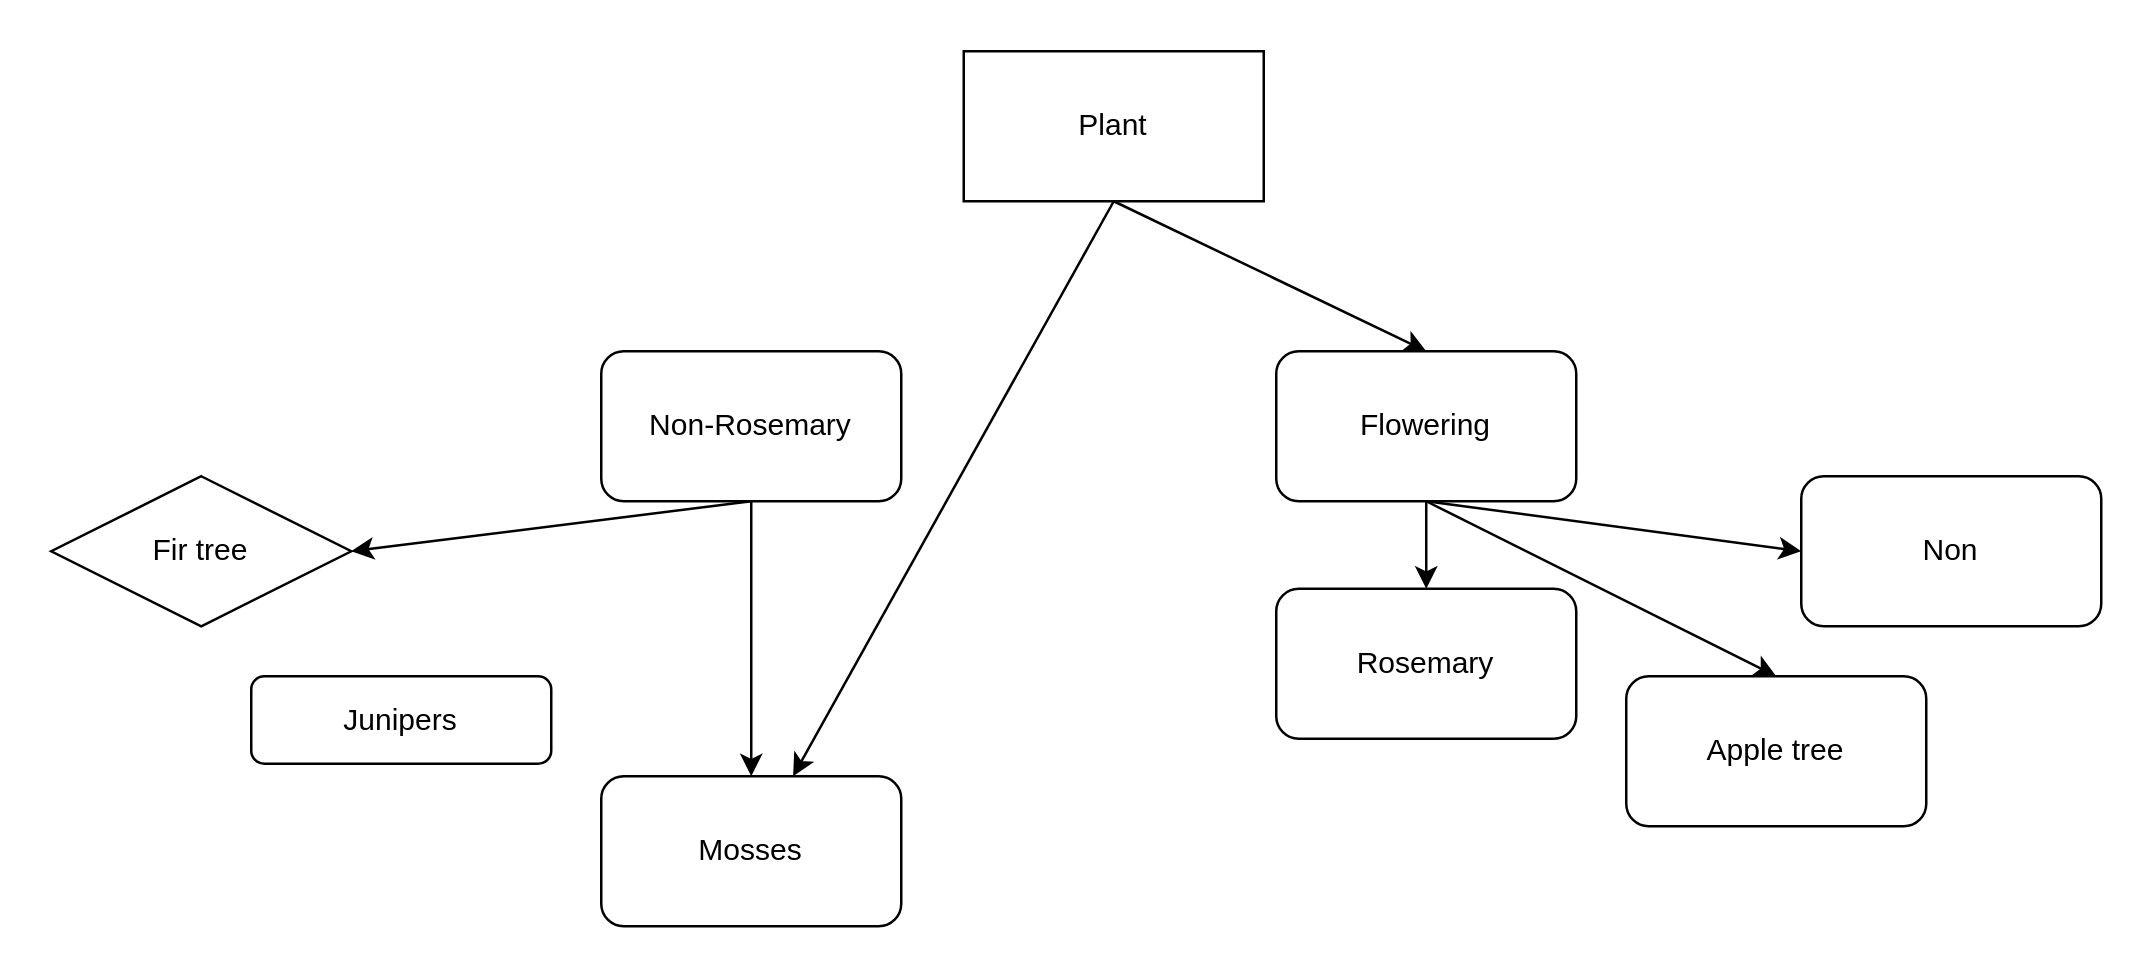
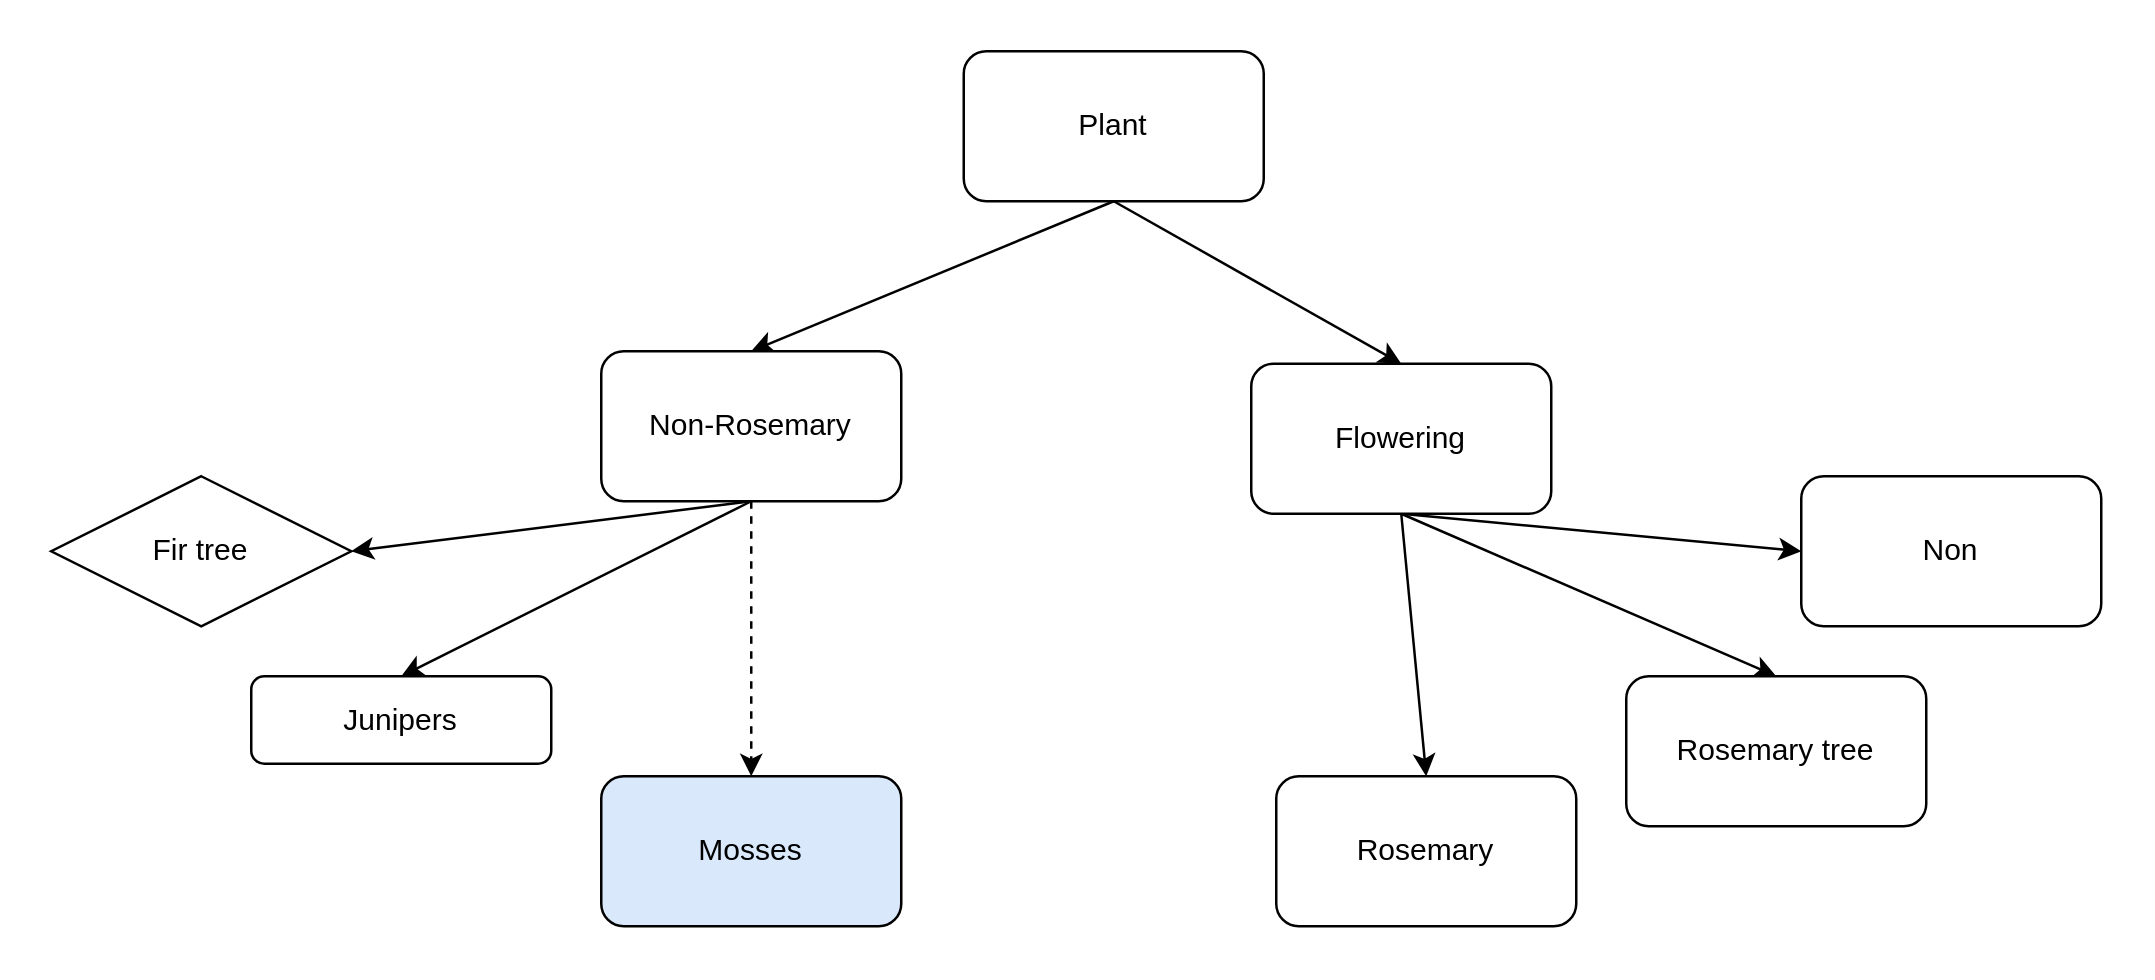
- <mxCell id="4" value="Plant" style="whiteSpace=wrap;html=1;rounded=0;" vertex="1" parent="1"><mxGeometry x="385" y="20" width="120" height="60" as="geometry" /></mxCell>
+ <mxCell id="4" value="Plant" style="rounded=1;whiteSpace=wrap;html=1;" vertex="1" parent="1"><mxGeometry x="385" y="20" width="120" height="60" as="geometry" /></mxCell>
- <mxCell id="12" value="Flowering" style="rounded=1;whiteSpace=wrap;html=1;" vertex="1" parent="1"><mxGeometry x="510" y="140" width="120" height="60" as="geometry" /></mxCell>
+ <mxCell id="12" value="Flowering" style="rounded=1;whiteSpace=wrap;html=1;" vertex="1" parent="1"><mxGeometry x="500" y="145" width="120" height="60" as="geometry" /></mxCell>
- <mxCell id="2" style="edgeStyle=none;rounded=0;orthogonalLoop=1;jettySize=auto;html=1;exitX=0.5;exitY=1;exitDx=0;exitDy=0;" edge="1" parent="1" source="4" target="18"><mxGeometry relative="1" as="geometry" /></mxCell>
+ <mxCell id="2" style="edgeStyle=none;rounded=0;orthogonalLoop=1;jettySize=auto;html=1;exitX=0.5;exitY=1;exitDx=0;exitDy=0;entryX=0.5;entryY=0;entryDx=0;entryDy=0;" edge="1" parent="1" source="4" target="8"><mxGeometry relative="1" as="geometry" /></mxCell>
+ <mxCell id="7" style="edgeStyle=none;rounded=0;orthogonalLoop=1;jettySize=auto;html=1;exitX=0.5;exitY=1;exitDx=0;exitDy=0;entryX=0.5;entryY=0;entryDx=0;entryDy=0;" edge="1" parent="1" source="8" target="17"><mxGeometry relative="1" as="geometry" /></mxCell>
- <mxCell id="5" style="edgeStyle=none;rounded=0;orthogonalLoop=1;jettySize=auto;html=1;exitX=0.5;exitY=1;exitDx=0;exitDy=0;entryX=0.5;entryY=0;entryDx=0;entryDy=0;" edge="1" parent="1" source="8" target="18"><mxGeometry relative="1" as="geometry" /></mxCell>
+ <mxCell id="5" style="edgeStyle=none;rounded=0;orthogonalLoop=1;jettySize=auto;html=1;exitX=0.5;exitY=1;exitDx=0;exitDy=0;entryX=0.5;entryY=0;entryDx=0;entryDy=0;dashed=1;" edge="1" parent="1" source="8" target="18"><mxGeometry relative="1" as="geometry" /></mxCell>
- <mxCell id="15" value="Rosemary" style="rounded=1;whiteSpace=wrap;html=1;" vertex="1" parent="1"><mxGeometry x="510" y="235" width="120" height="60" as="geometry" /></mxCell>
+ <mxCell id="15" value="Rosemary" style="rounded=1;whiteSpace=wrap;html=1;" vertex="1" parent="1"><mxGeometry x="510" y="310" width="120" height="60" as="geometry" /></mxCell>
- <mxCell id="14" value="Apple tree" style="rounded=1;whiteSpace=wrap;html=1;" vertex="1" parent="1"><mxGeometry x="650" y="270" width="120" height="60" as="geometry" /></mxCell>
+ <mxCell id="14" value="Rosemary tree" style="rounded=1;whiteSpace=wrap;html=1;" vertex="1" parent="1"><mxGeometry x="650" y="270" width="120" height="60" as="geometry" /></mxCell>
- <mxCell id="18" value="Mosses" style="rounded=1;whiteSpace=wrap;html=1;" vertex="1" parent="1"><mxGeometry x="240" y="310" width="120" height="60" as="geometry" /></mxCell>
+ <mxCell id="18" value="Mosses" style="rounded=1;whiteSpace=wrap;html=1;fillColor=#dae8fc;" vertex="1" parent="1"><mxGeometry x="240" y="310" width="120" height="60" as="geometry" /></mxCell>
